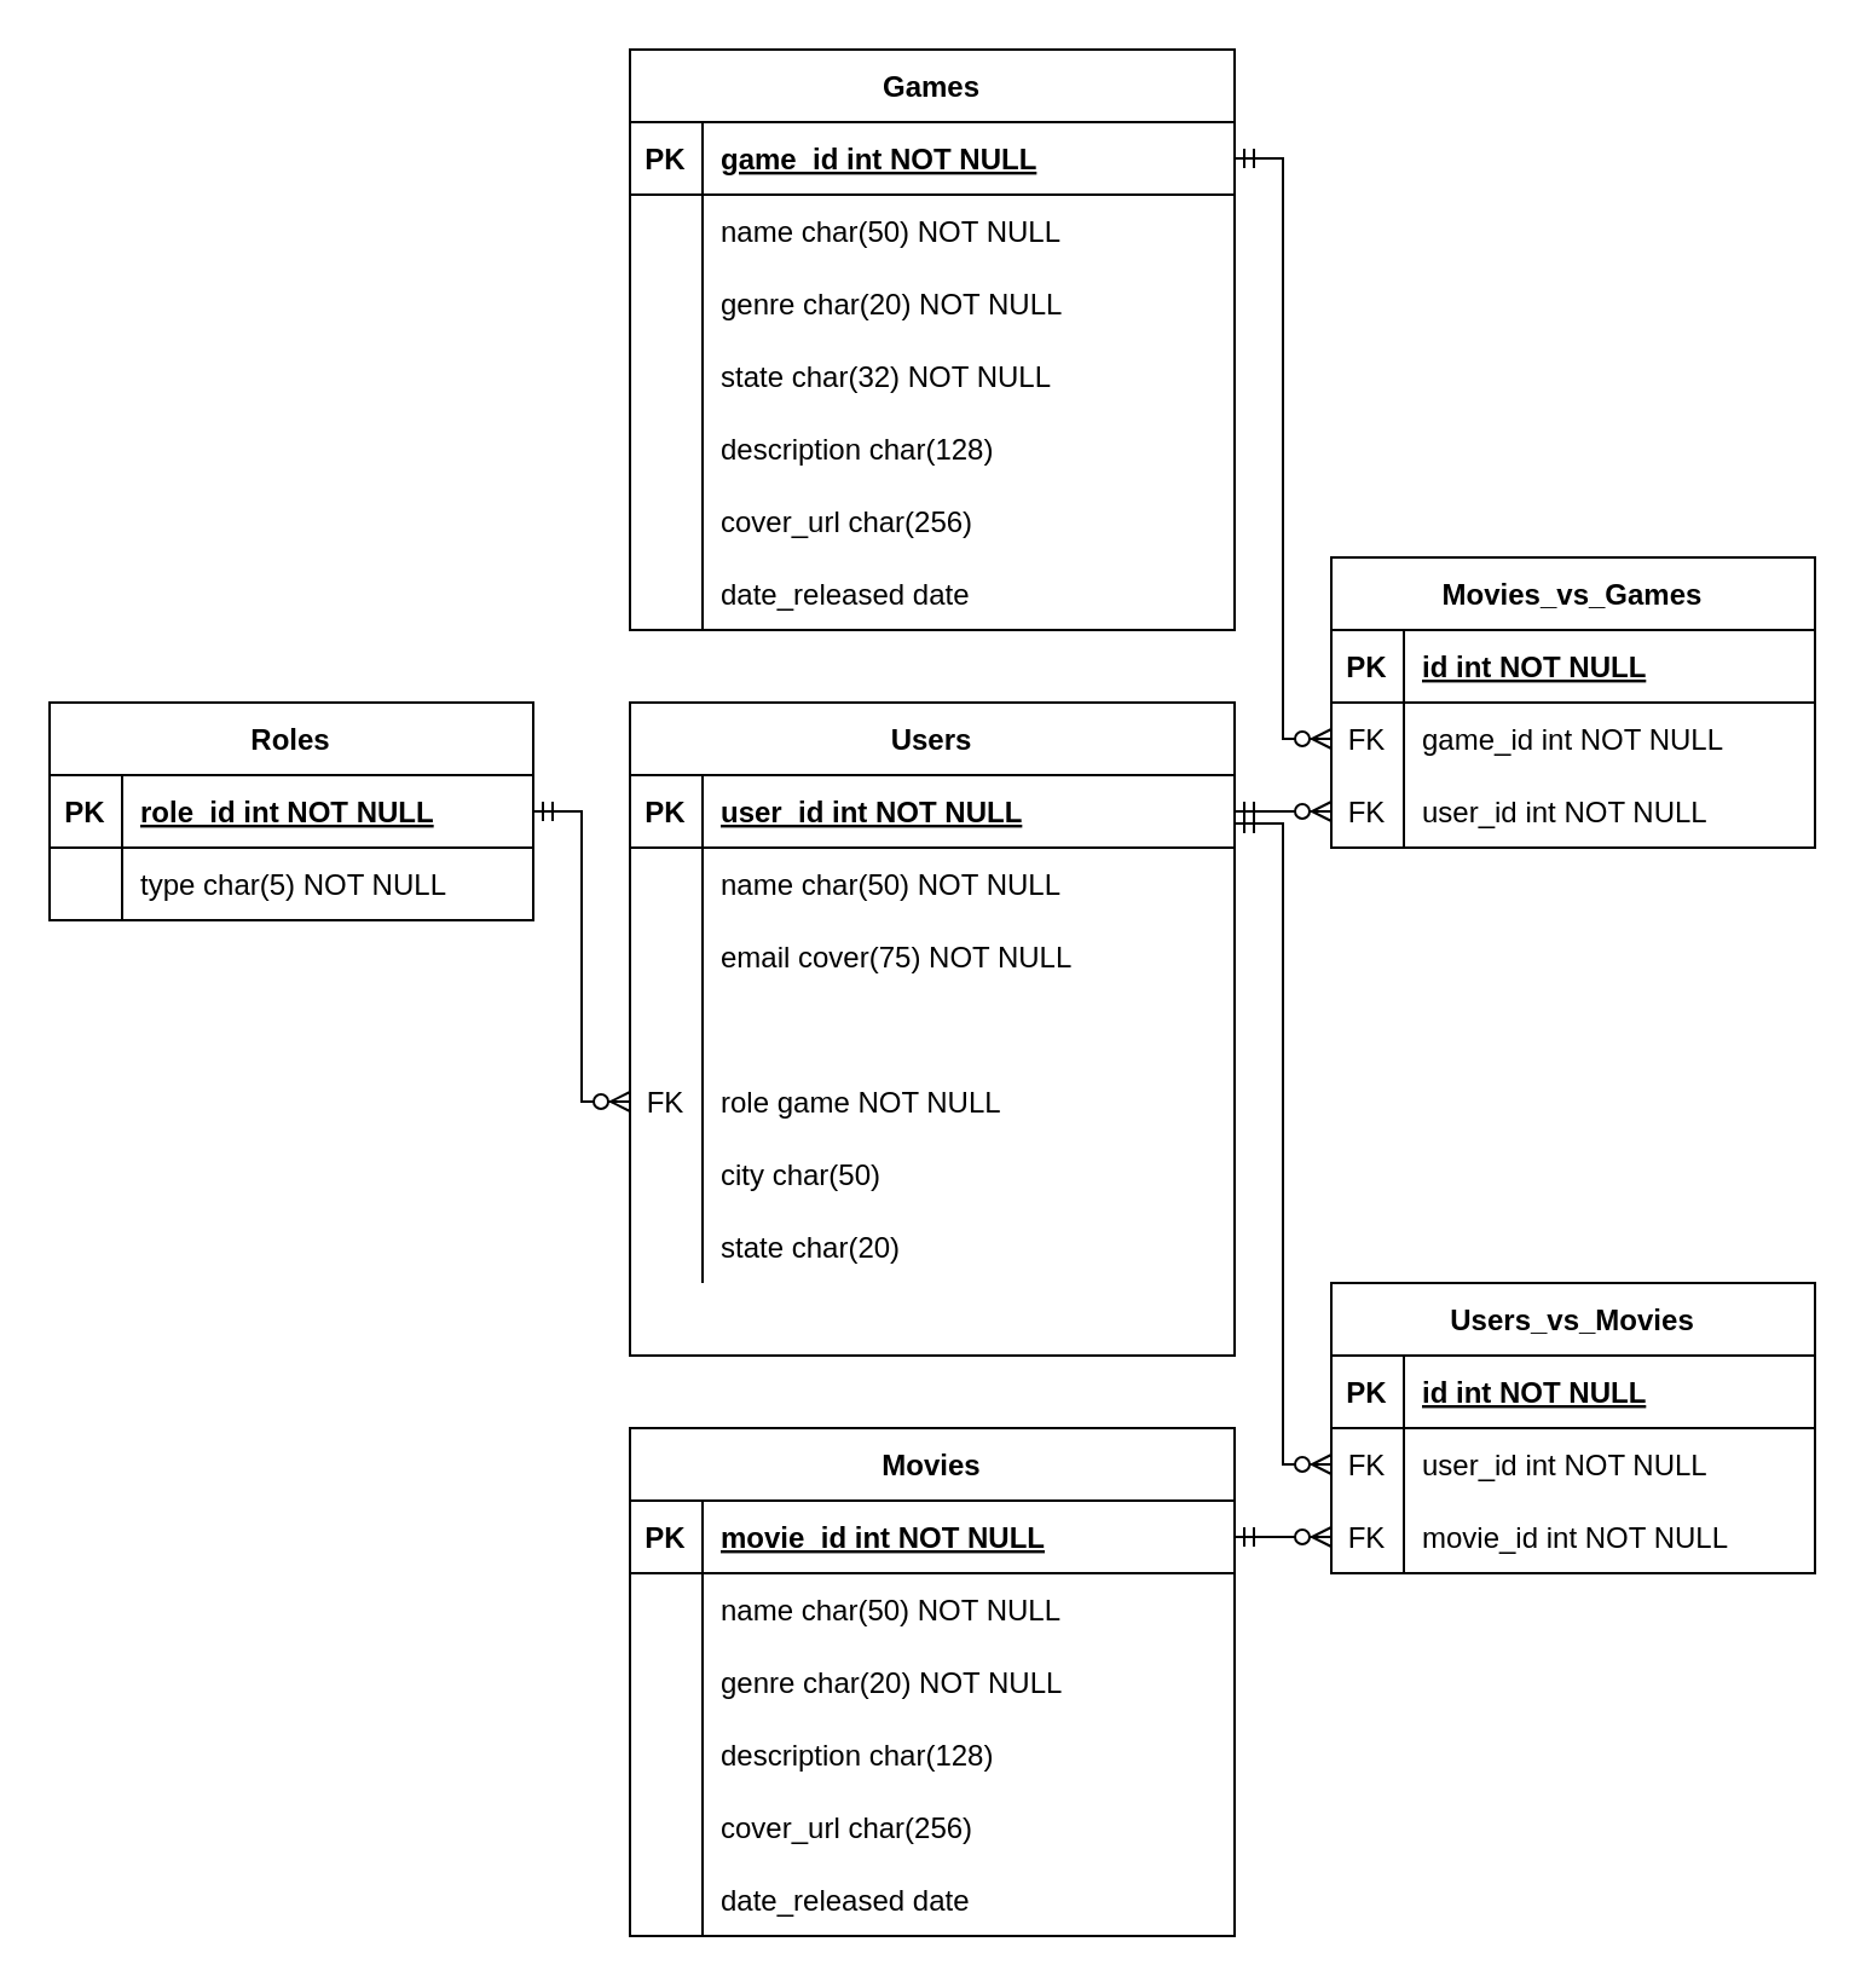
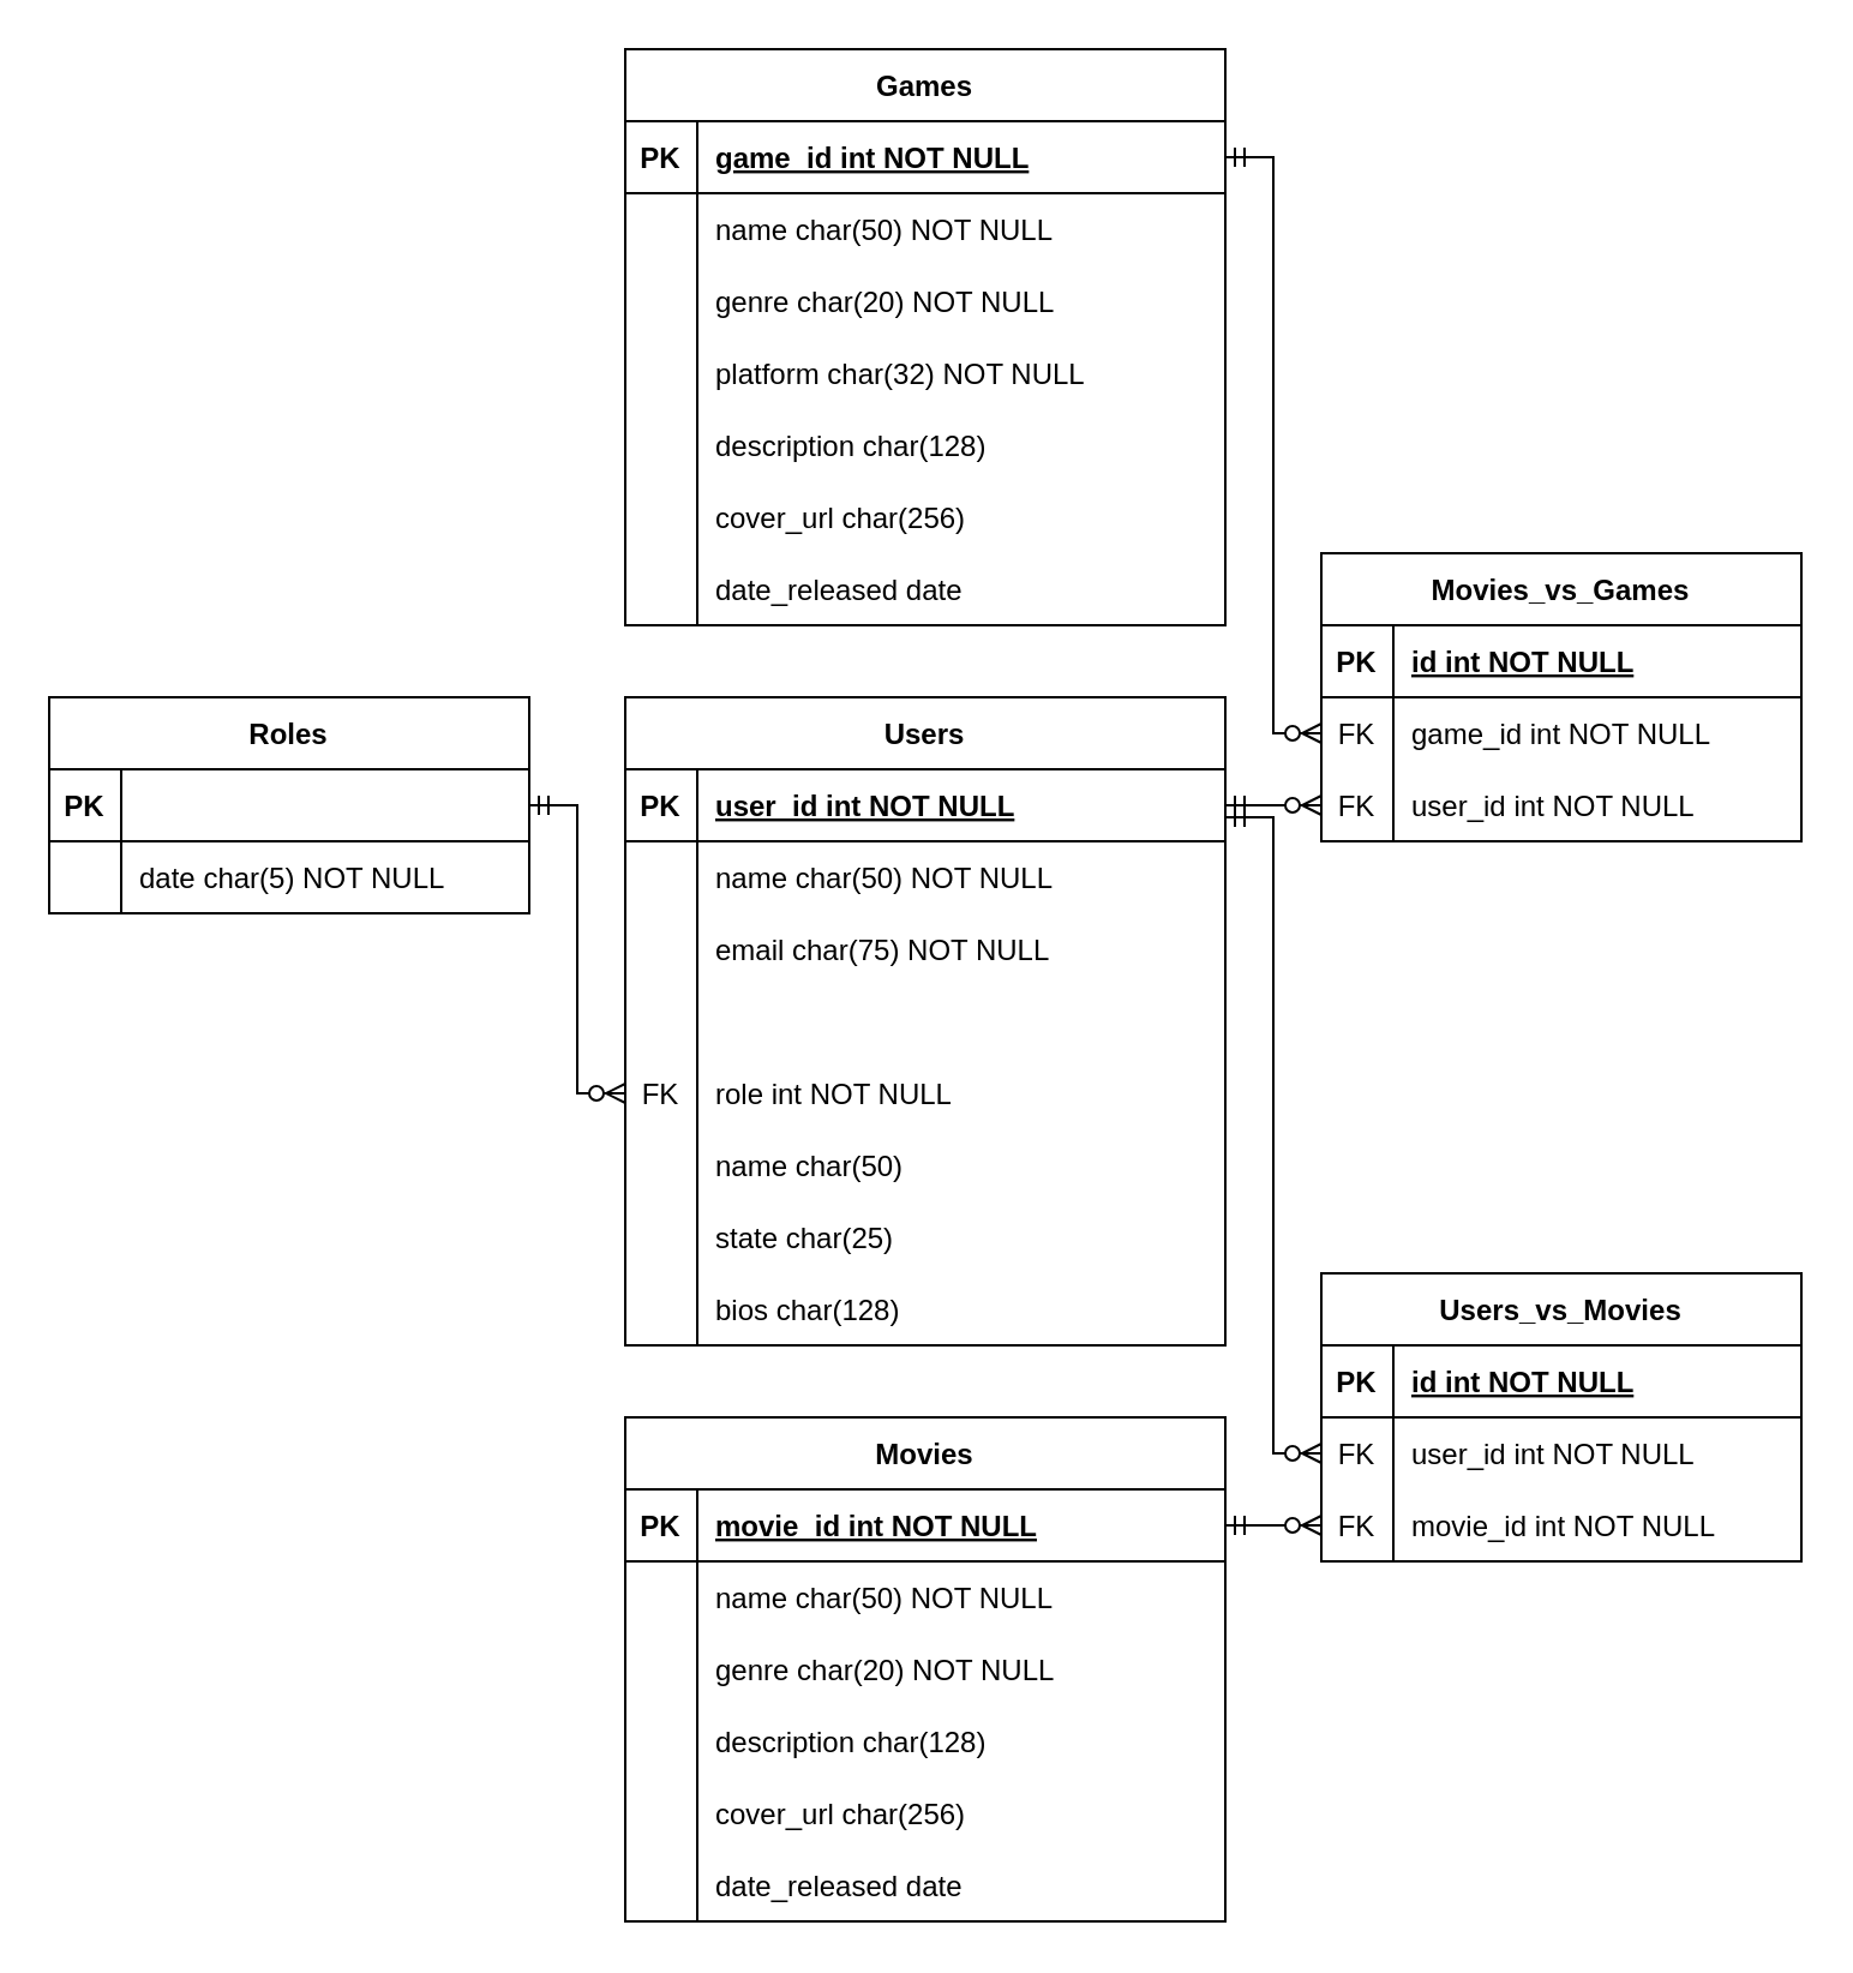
- <mxCell id="65" value="state char(32) NOT NULL" style="shape=partialRectangle;overflow=hidden;connectable=0;fillColor=none;top=0;left=0;bottom=0;right=0;align=left;spacingLeft=6;" vertex="1" parent="63"><mxGeometry x="30" width="220" height="30" as="geometry" /></mxCell>
+ <mxCell id="65" value="platform char(32) NOT NULL" style="shape=partialRectangle;overflow=hidden;connectable=0;fillColor=none;top=0;left=0;bottom=0;right=0;align=left;spacingLeft=6;" vertex="1" parent="63"><mxGeometry x="30" width="220" height="30" as="geometry" /></mxCell>
- <mxCell id="29" value="role_id int NOT NULL " style="shape=partialRectangle;overflow=hidden;connectable=0;fillColor=none;top=0;left=0;bottom=0;right=0;align=left;spacingLeft=6;fontStyle=5;" vertex="1" parent="27"><mxGeometry x="30" width="170" height="30" as="geometry" /></mxCell>
- <mxCell id="32" value="type char(5) NOT NULL" style="shape=partialRectangle;overflow=hidden;connectable=0;fillColor=none;top=0;left=0;bottom=0;right=0;align=left;spacingLeft=6;" vertex="1" parent="30"><mxGeometry x="30" width="170" height="30" as="geometry" /></mxCell>
+ <mxCell id="32" value="date char(5) NOT NULL" style="shape=partialRectangle;overflow=hidden;connectable=0;fillColor=none;top=0;left=0;bottom=0;right=0;align=left;spacingLeft=6;" vertex="1" parent="30"><mxGeometry x="30" width="170" height="30" as="geometry" /></mxCell>
- <mxCell id="11" value="email cover(75) NOT NULL" style="shape=partialRectangle;overflow=hidden;connectable=0;fillColor=none;top=0;left=0;bottom=0;right=0;align=left;spacingLeft=6;" vertex="1" parent="9"><mxGeometry x="30" width="220" height="30" as="geometry" /></mxCell>
+ <mxCell id="11" value="email char(75) NOT NULL" style="shape=partialRectangle;overflow=hidden;connectable=0;fillColor=none;top=0;left=0;bottom=0;right=0;align=left;spacingLeft=6;" vertex="1" parent="9"><mxGeometry x="30" width="220" height="30" as="geometry" /></mxCell>
- <mxCell id="16" value="role game NOT NULL" style="shape=partialRectangle;overflow=hidden;connectable=0;fillColor=none;top=0;left=0;bottom=0;right=0;align=left;spacingLeft=6;" vertex="1" parent="14"><mxGeometry x="30" width="220" height="30" as="geometry" /></mxCell>
+ <mxCell id="16" value="role int NOT NULL" style="shape=partialRectangle;overflow=hidden;connectable=0;fillColor=none;top=0;left=0;bottom=0;right=0;align=left;spacingLeft=6;" vertex="1" parent="14"><mxGeometry x="30" width="220" height="30" as="geometry" /></mxCell>
- <mxCell id="19" value="city char(50) " style="shape=partialRectangle;overflow=hidden;connectable=0;fillColor=none;top=0;left=0;bottom=0;right=0;align=left;spacingLeft=6;" vertex="1" parent="17"><mxGeometry x="30" width="220" height="30" as="geometry" /></mxCell>
+ <mxCell id="19" value="name char(50) " style="shape=partialRectangle;overflow=hidden;connectable=0;fillColor=none;top=0;left=0;bottom=0;right=0;align=left;spacingLeft=6;" vertex="1" parent="17"><mxGeometry x="30" width="220" height="30" as="geometry" /></mxCell>
- <mxCell id="22" value="state char(20)" style="shape=partialRectangle;overflow=hidden;connectable=0;fillColor=none;top=0;left=0;bottom=0;right=0;align=left;spacingLeft=6;" vertex="1" parent="20"><mxGeometry x="30" width="220" height="30" as="geometry" /></mxCell>
+ <mxCell id="22" value="state char(25)" style="shape=partialRectangle;overflow=hidden;connectable=0;fillColor=none;top=0;left=0;bottom=0;right=0;align=left;spacingLeft=6;" vertex="1" parent="20"><mxGeometry x="30" width="220" height="30" as="geometry" /></mxCell>
+ <mxCell id="25" value="bios char(128)" style="shape=partialRectangle;overflow=hidden;connectable=0;fillColor=none;top=0;left=0;bottom=0;right=0;align=left;spacingLeft=6;" vertex="1" parent="23"><mxGeometry x="30" width="220" height="30" as="geometry" /></mxCell>
